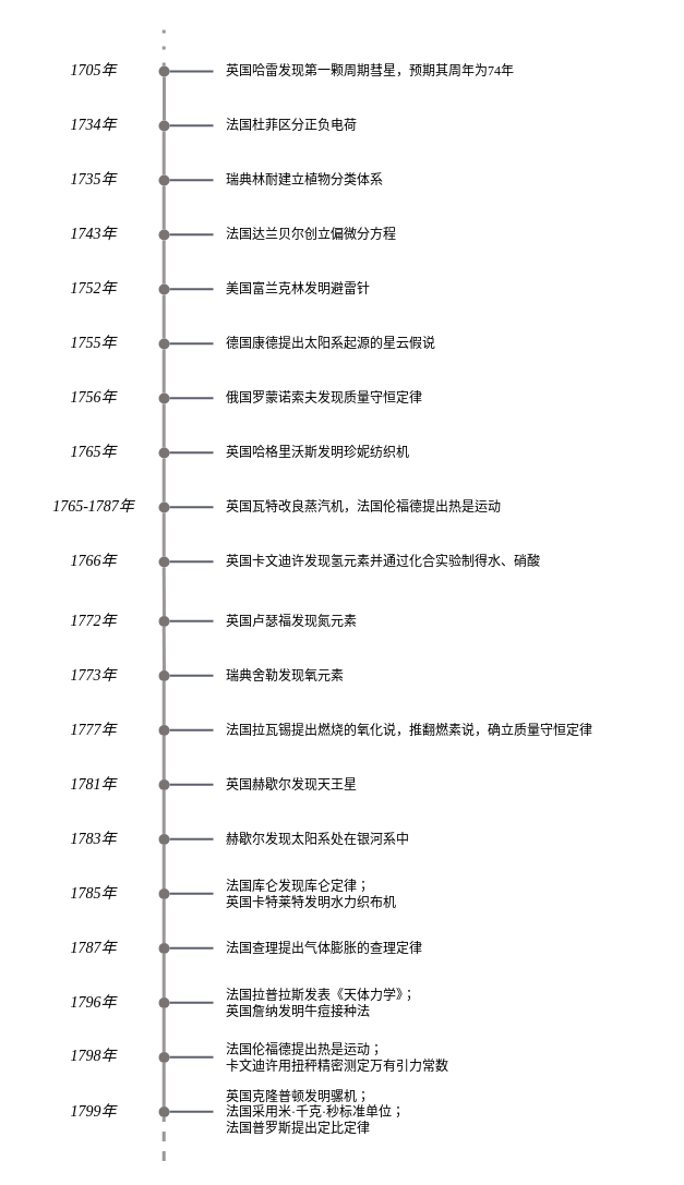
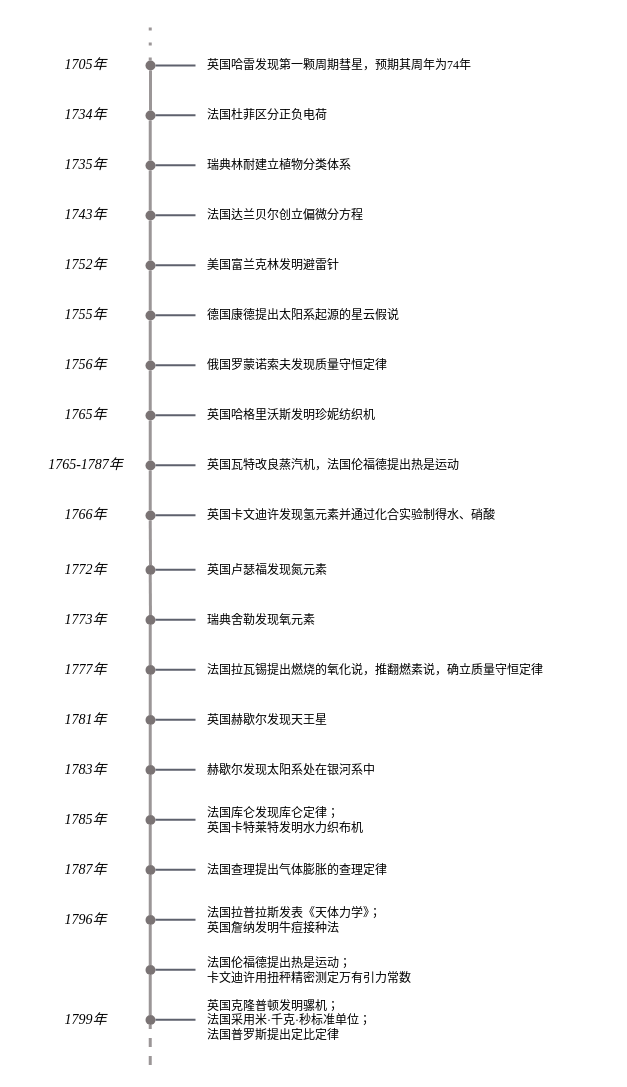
- <mxCell id="81" value="&lt;span style=&quot;font-size: 14px;&quot;&gt;&lt;i&gt;1798&lt;/i&gt;&lt;/span&gt;&lt;i style=&quot;border-color: var(--border-color); font-size: 14px;&quot;&gt;年&lt;/i&gt;" style="text;strokeColor=none;fillColor=none;html=1;fontSize=7;fontStyle=0;verticalAlign=middle;align=center;fontFamily=Comic Sans MS;" parent="1" vertex="1"><mxGeometry x="35" y="959.25" width="100" height="20" as="geometry" /></mxCell>
